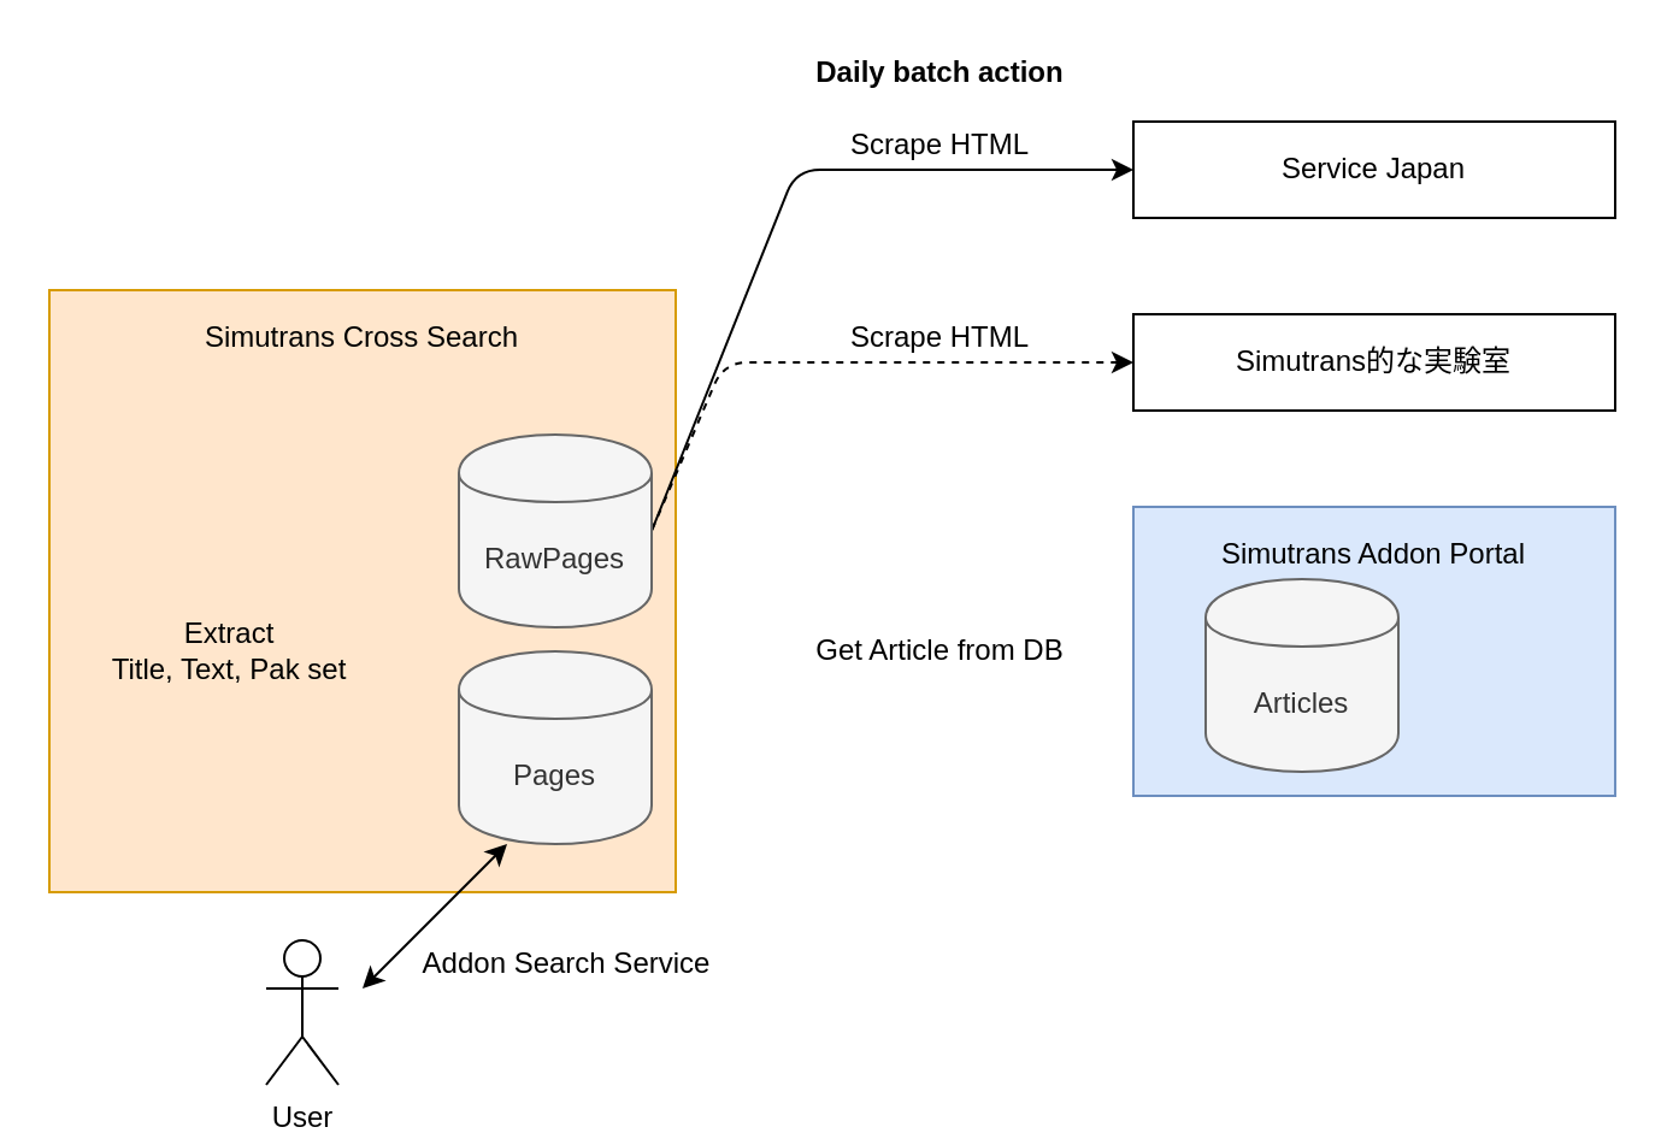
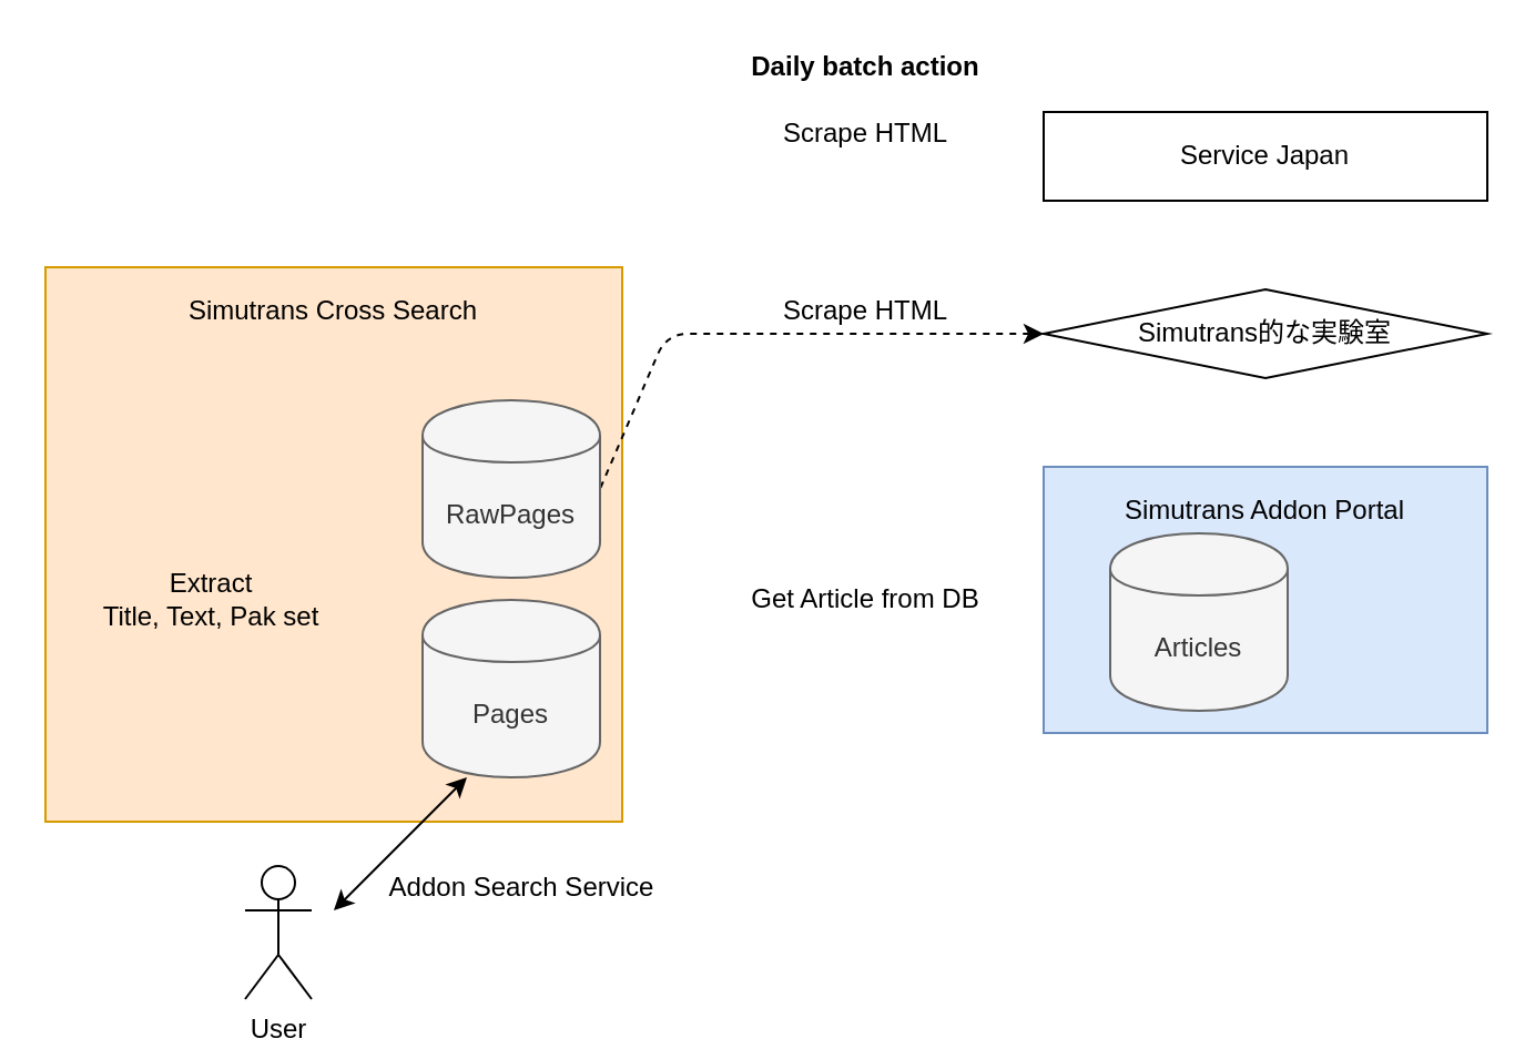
- <mxCell id="8" value="" style="endArrow=none;html=1;exitX=0;exitY=0.5;exitDx=0;exitDy=0;entryX=1;entryY=0.5;entryDx=0;entryDy=0;startArrow=classic;startFill=1;endFill=0;" edge="1" parent="1" source="5" target="10"><mxGeometry width="50" height="50" relative="1" as="geometry"><mxPoint x="350" y="310" as="sourcePoint" /><mxPoint x="400" y="260" as="targetPoint" /><Array as="points"><mxPoint x="330" y="70" /></Array></mxGeometry></mxCell>
- <mxCell id="6" value="Simutrans的な実験室" style="rounded=0;whiteSpace=wrap;html=1;" vertex="1" parent="1"><mxGeometry x="470" y="130" width="200" height="40" as="geometry" /></mxCell>
+ <mxCell id="6" value="Simutrans的な実験室" style="rhombus;whiteSpace=wrap;html=1;" vertex="1" parent="1"><mxGeometry x="470" y="130" width="200" height="40" as="geometry" /></mxCell>
